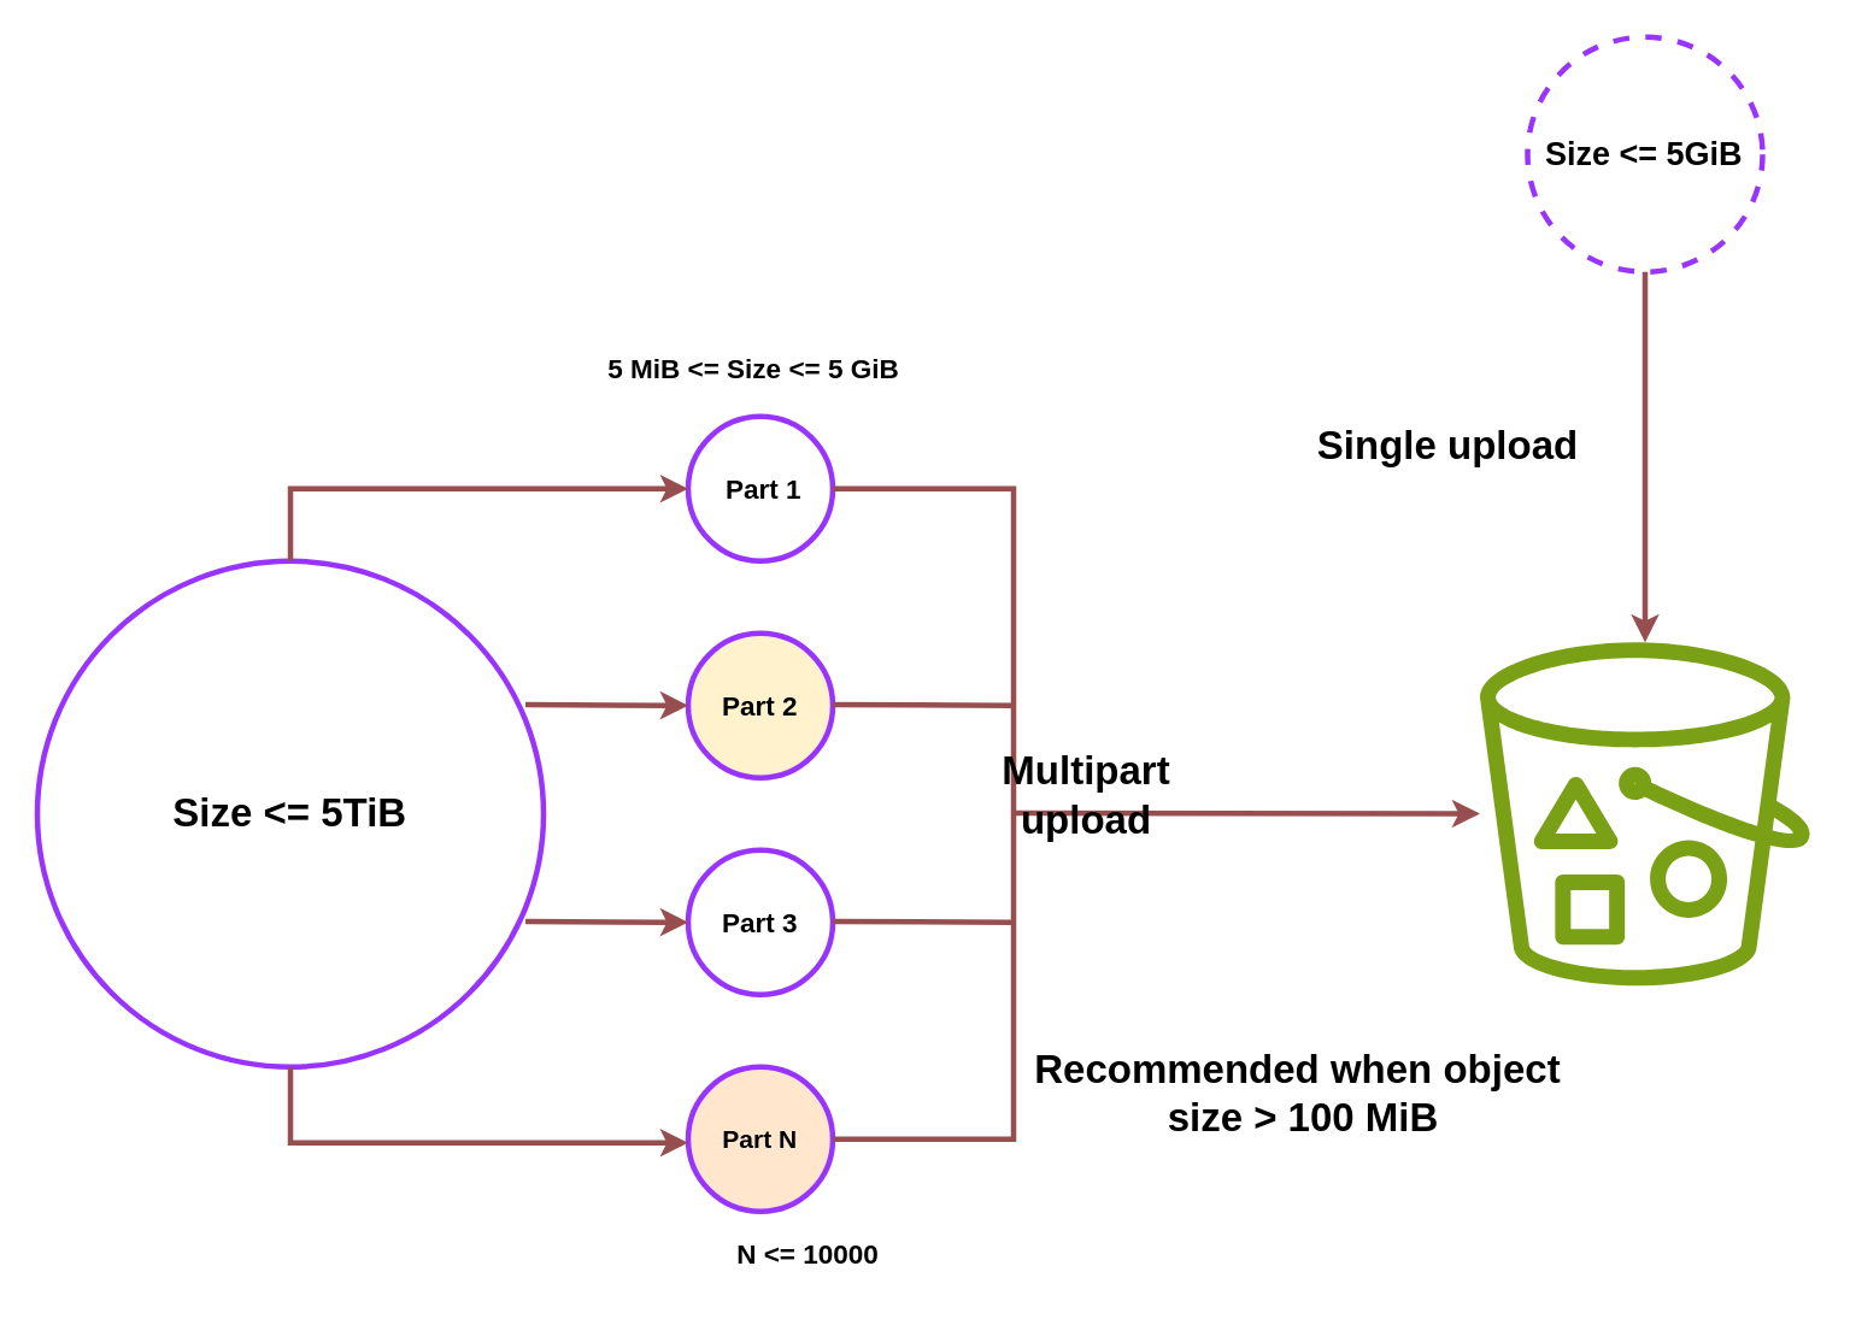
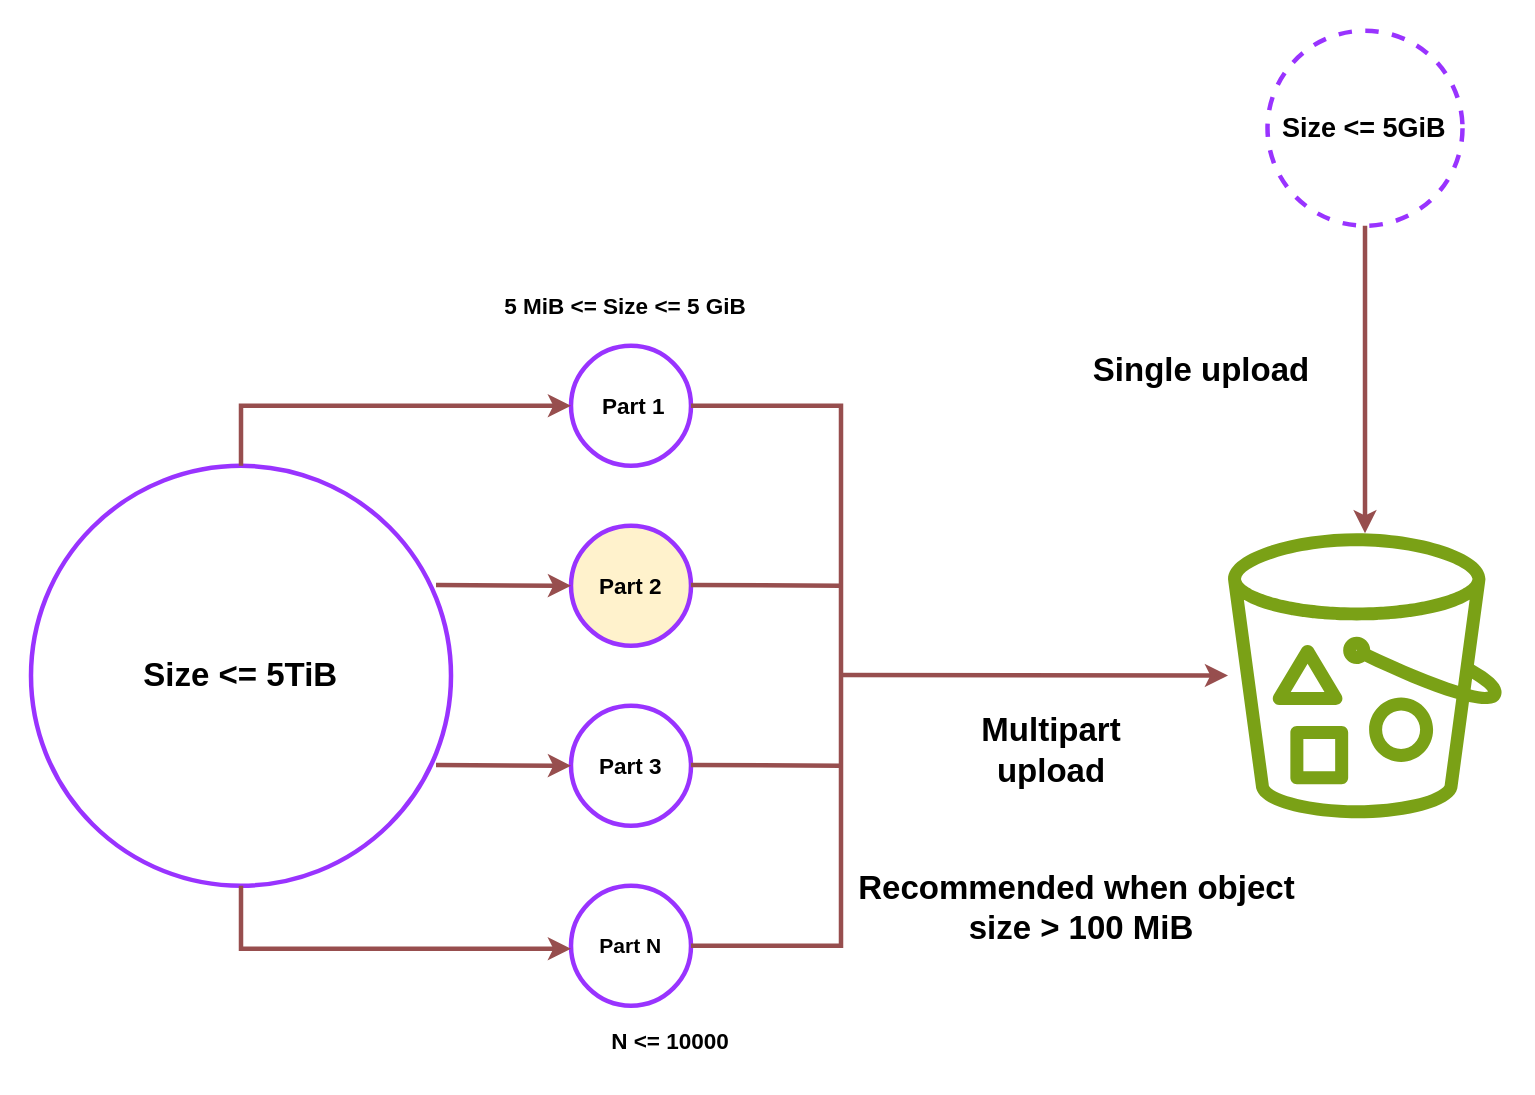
- <mxCell id="18" value="&lt;b style=&quot;font-size: 22px;&quot;&gt;Multipart&lt;br&gt;upload&lt;/b&gt;" style="text;html=1;align=center;verticalAlign=middle;resizable=0;points=[];autosize=1;strokeColor=none;fillColor=none;" vertex="1" parent="1"><mxGeometry x="540" y="405" width="120" height="70" as="geometry" /></mxCell>
+ <mxCell id="18" value="&lt;b style=&quot;font-size: 22px;&quot;&gt;Multipart&lt;br&gt;upload&lt;/b&gt;" style="text;html=1;align=center;verticalAlign=middle;resizable=0;points=[];autosize=1;strokeColor=none;fillColor=none;" vertex="1" parent="1"><mxGeometry x="640" y="465" width="120" height="70" as="geometry" /></mxCell>
- <mxCell id="5" value="&lt;b&gt;&lt;font style=&quot;font-size: 14px;&quot;&gt;Part N&lt;/font&gt;&lt;/b&gt;" style="ellipse;whiteSpace=wrap;html=1;aspect=fixed;strokeWidth=3;strokeColor=#9933FF;fillColor=#ffe6cc;" vertex="1" parent="1"><mxGeometry x="380" y="590" width="80" height="80" as="geometry" /></mxCell>
+ <mxCell id="5" value="&lt;b&gt;&lt;font style=&quot;font-size: 14px;&quot;&gt;Part N&lt;/font&gt;&lt;/b&gt;" style="ellipse;whiteSpace=wrap;html=1;aspect=fixed;strokeWidth=3;strokeColor=#9933FF;" vertex="1" parent="1"><mxGeometry x="380" y="590" width="80" height="80" as="geometry" /></mxCell>
